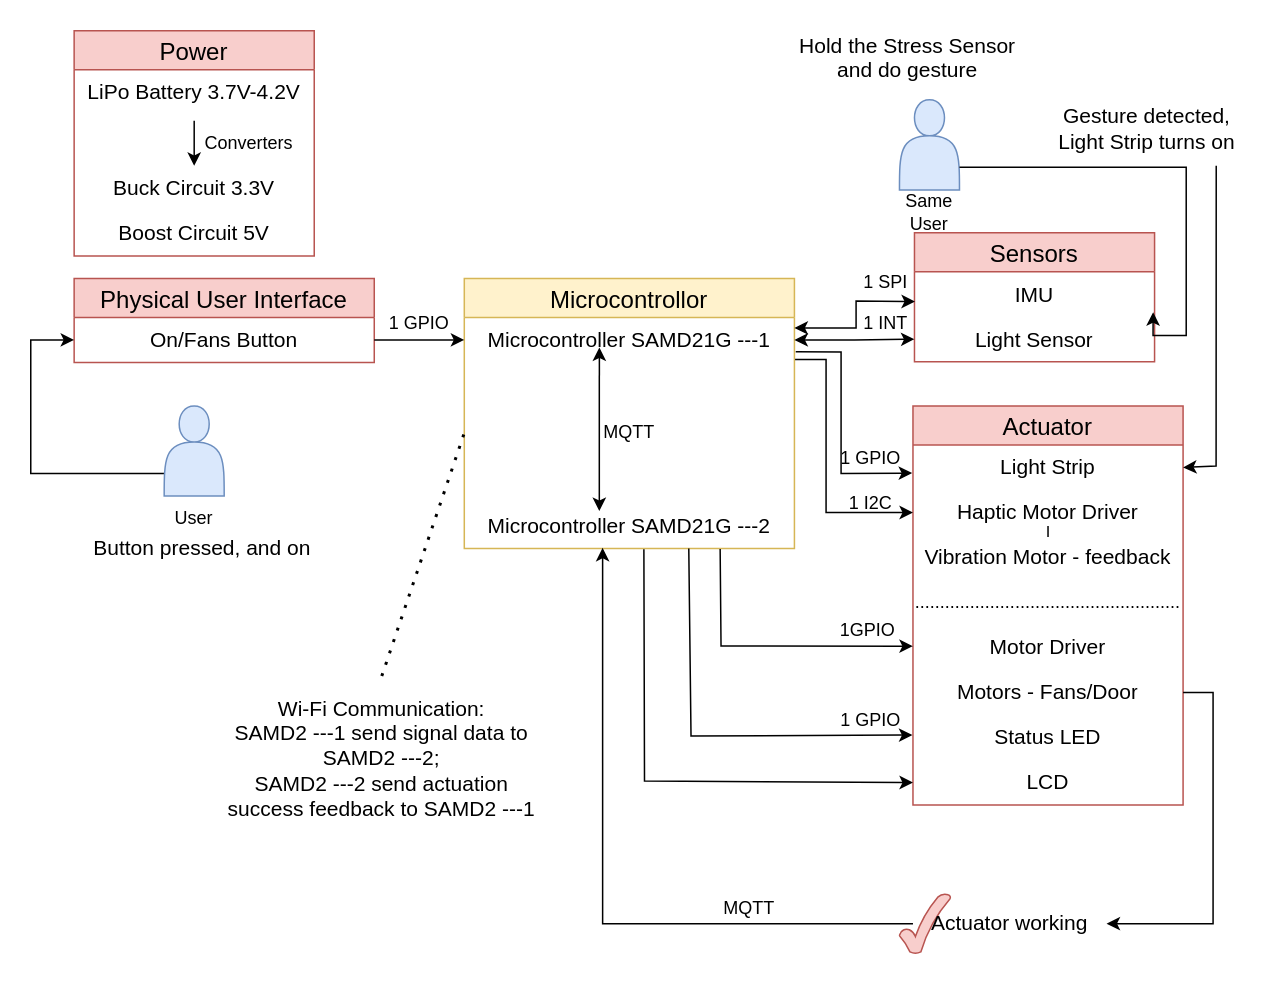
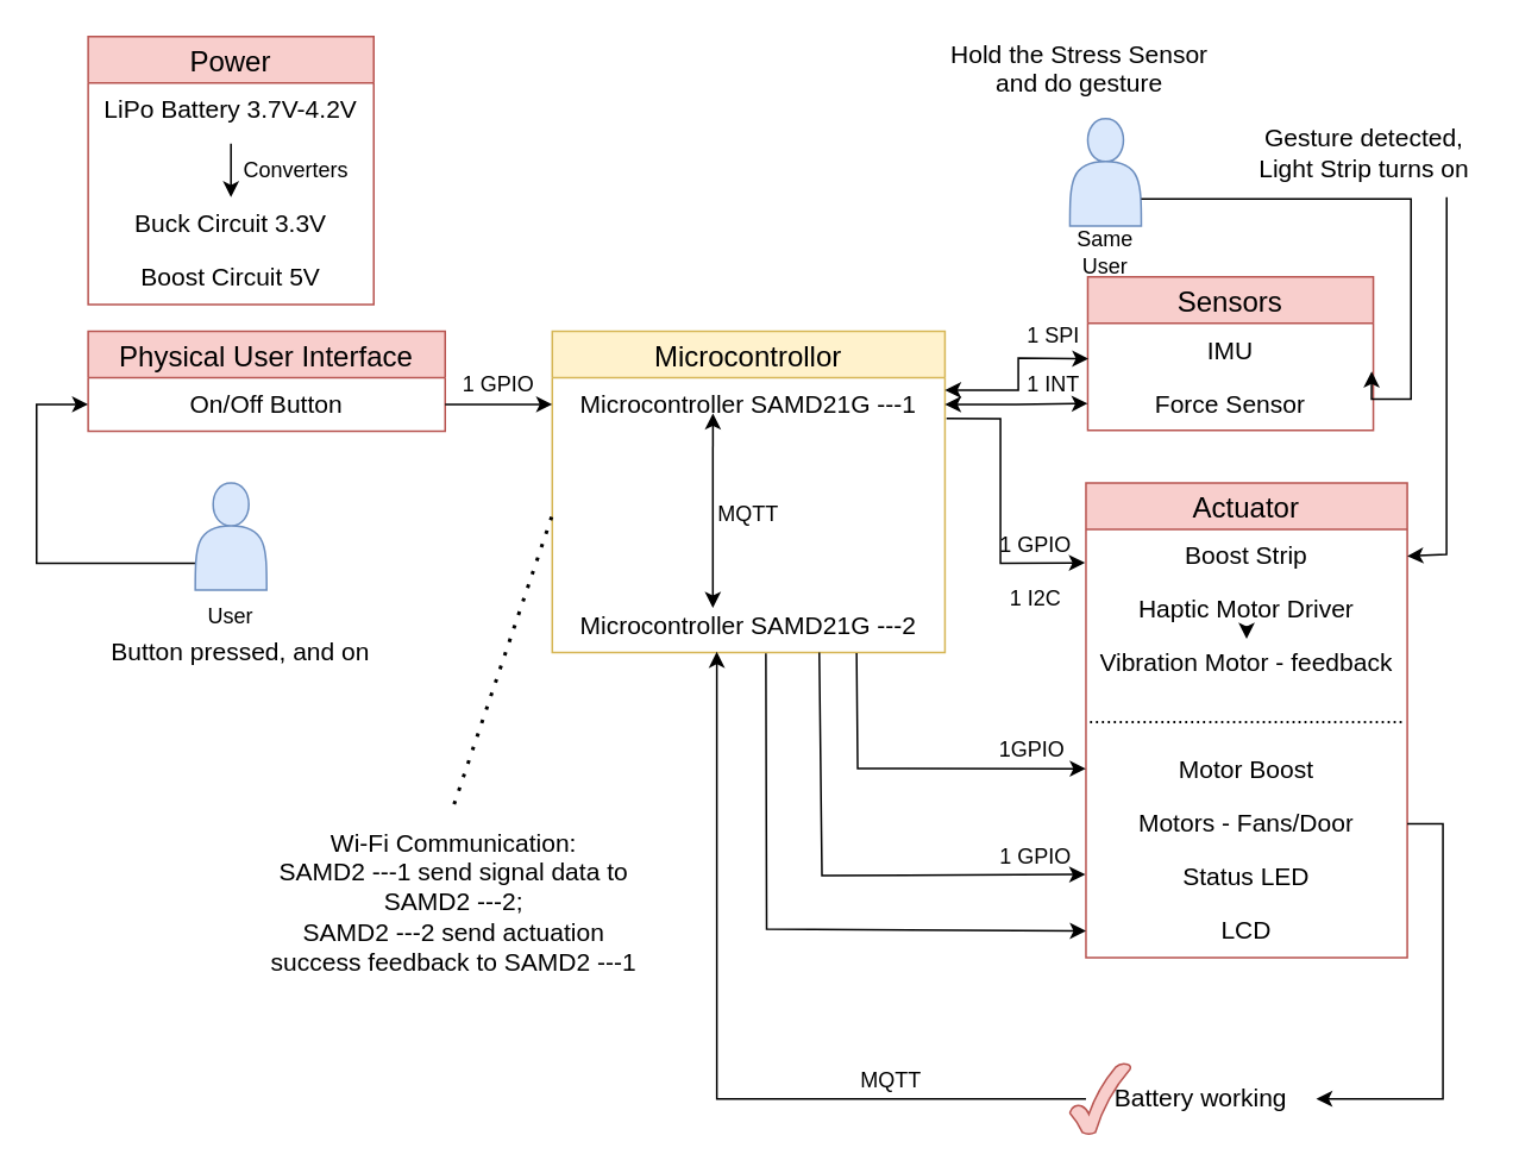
- <mxCell id="8" value="&lt;font style=&quot;font-size: 14px;&quot;&gt;On/Fans Button&lt;/font&gt;" style="text;strokeColor=none;fillColor=none;spacingLeft=4;spacingRight=4;overflow=hidden;rotatable=0;points=[[0,0.5],[1,0.5]];portConstraint=eastwest;fontSize=12;whiteSpace=wrap;html=1;align=center;" vertex="1" parent="7"><mxGeometry y="26" width="200" height="30" as="geometry" /></mxCell>
+ <mxCell id="8" value="&lt;font style=&quot;font-size: 14px;&quot;&gt;On/Off Button&lt;/font&gt;" style="text;strokeColor=none;fillColor=none;spacingLeft=4;spacingRight=4;overflow=hidden;rotatable=0;points=[[0,0.5],[1,0.5]];portConstraint=eastwest;fontSize=12;whiteSpace=wrap;html=1;align=center;" vertex="1" parent="7"><mxGeometry y="26" width="200" height="30" as="geometry" /></mxCell>
- <mxCell id="11" value="&lt;font style=&quot;font-size: 14px;&quot;&gt;Light Sensor&lt;/font&gt;" style="text;strokeColor=none;fillColor=none;spacingLeft=4;spacingRight=4;overflow=hidden;rotatable=0;points=[[0,0.5],[1,0.5]];portConstraint=eastwest;fontSize=12;whiteSpace=wrap;html=1;align=center;" vertex="1" parent="9"><mxGeometry y="56" width="160" height="30" as="geometry" /></mxCell>
+ <mxCell id="11" value="&lt;font style=&quot;font-size: 14px;&quot;&gt;Force Sensor&lt;/font&gt;" style="text;strokeColor=none;fillColor=none;spacingLeft=4;spacingRight=4;overflow=hidden;rotatable=0;points=[[0,0.5],[1,0.5]];portConstraint=eastwest;fontSize=12;whiteSpace=wrap;html=1;align=center;" vertex="1" parent="9"><mxGeometry y="56" width="160" height="30" as="geometry" /></mxCell>
- <mxCell id="56" value="" style="endArrow=classic;html=1;rounded=0;exitX=1.002;exitY=0.932;exitDx=0;exitDy=0;exitPerimeter=0;entryX=0;entryY=0.5;entryDx=0;entryDy=0;" edge="1" parent="1" source="3" target="20"><mxGeometry width="50" height="50" relative="1" as="geometry"><mxPoint x="400" y="430" as="sourcePoint" /><mxPoint x="450" y="380" as="targetPoint" /><Array as="points"><mxPoint x="550" y="239" /><mxPoint x="550" y="341" /></Array></mxGeometry></mxCell>
- <mxCell id="19" value="&lt;font style=&quot;font-size: 14px;&quot;&gt;Light Strip&lt;/font&gt;" style="text;strokeColor=none;fillColor=none;spacingLeft=4;spacingRight=4;overflow=hidden;rotatable=0;points=[[0,0.5],[1,0.5]];portConstraint=eastwest;fontSize=12;whiteSpace=wrap;html=1;align=center;" vertex="1" parent="18"><mxGeometry y="26" width="180" height="30" as="geometry" /></mxCell>
+ <mxCell id="19" value="&lt;font style=&quot;font-size: 14px;&quot;&gt;Boost Strip&lt;/font&gt;" style="text;strokeColor=none;fillColor=none;spacingLeft=4;spacingRight=4;overflow=hidden;rotatable=0;points=[[0,0.5],[1,0.5]];portConstraint=eastwest;fontSize=12;whiteSpace=wrap;html=1;align=center;" vertex="1" parent="18"><mxGeometry y="26" width="180" height="30" as="geometry" /></mxCell>
- <mxCell id="27" value="" style="endArrow=none;html=1;rounded=0;entryX=0.5;entryY=0.046;entryDx=0;entryDy=0;entryPerimeter=0;exitX=0.5;exitY=0.8;exitDx=0;exitDy=0;exitPerimeter=0;" edge="1" parent="18" source="20" target="21"><mxGeometry width="50" height="50" relative="1" as="geometry"><mxPoint x="-207.91" y="90" as="sourcePoint" /><mxPoint x="-157.91" y="40" as="targetPoint" /></mxGeometry></mxCell>
+ <mxCell id="27" value="" style="endArrow=classic;html=1;rounded=0;entryX=0.5;entryY=0.046;entryDx=0;entryDy=0;entryPerimeter=0;exitX=0.5;exitY=0.8;exitDx=0;exitDy=0;exitPerimeter=0;" edge="1" parent="18" source="20" target="21"><mxGeometry width="50" height="50" relative="1" as="geometry"><mxPoint x="-207.91" y="90" as="sourcePoint" /><mxPoint x="-157.91" y="40" as="targetPoint" /></mxGeometry></mxCell>
- <mxCell id="23" value="&lt;font style=&quot;font-size: 14px;&quot;&gt;Motor Driver&lt;/font&gt;" style="text;html=1;align=center;verticalAlign=middle;whiteSpace=wrap;rounded=0;" vertex="1" parent="18"><mxGeometry y="146" width="180" height="30" as="geometry" /></mxCell>
+ <mxCell id="23" value="&lt;font style=&quot;font-size: 14px;&quot;&gt;Motor Boost&lt;/font&gt;" style="text;html=1;align=center;verticalAlign=middle;whiteSpace=wrap;rounded=0;" vertex="1" parent="18"><mxGeometry y="146" width="180" height="30" as="geometry" /></mxCell>
- <mxCell id="47" value="&lt;font style=&quot;font-size: 14px;&quot;&gt;Actuator working&lt;/font&gt;" style="text;html=1;align=center;verticalAlign=middle;whiteSpace=wrap;rounded=0;" vertex="1" parent="1"><mxGeometry x="607.91" y="600" width="129" height="30" as="geometry" /></mxCell>
+ <mxCell id="47" value="&lt;font style=&quot;font-size: 14px;&quot;&gt;Battery working&lt;/font&gt;" style="text;html=1;align=center;verticalAlign=middle;whiteSpace=wrap;rounded=0;" vertex="1" parent="1"><mxGeometry x="607.91" y="600" width="129" height="30" as="geometry" /></mxCell>
